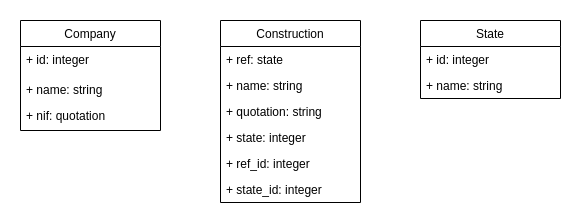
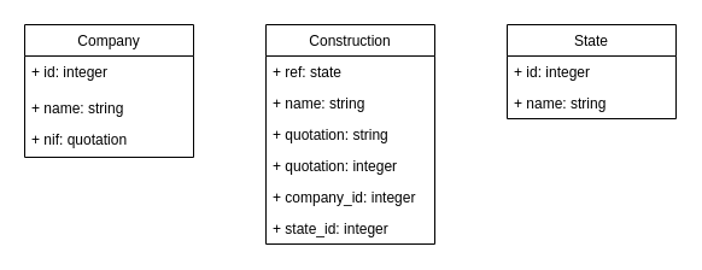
- <mxCell id="13" value="+ state: integer" style="text;strokeColor=none;fillColor=none;align=left;verticalAlign=top;spacingLeft=4;spacingRight=4;overflow=hidden;rotatable=0;points=[[0,0.5],[1,0.5]];portConstraint=eastwest;" vertex="1" parent="9"><mxGeometry y="104" width="140" height="26" as="geometry" /></mxCell>
+ <mxCell id="13" value="+ quotation: integer" style="text;strokeColor=none;fillColor=none;align=left;verticalAlign=top;spacingLeft=4;spacingRight=4;overflow=hidden;rotatable=0;points=[[0,0.5],[1,0.5]];portConstraint=eastwest;" vertex="1" parent="9"><mxGeometry y="104" width="140" height="26" as="geometry" /></mxCell>
- <mxCell id="14" value="+ ref_id: integer" style="text;strokeColor=none;fillColor=none;align=left;verticalAlign=top;spacingLeft=4;spacingRight=4;overflow=hidden;rotatable=0;points=[[0,0.5],[1,0.5]];portConstraint=eastwest;" vertex="1" parent="9"><mxGeometry y="130" width="140" height="26" as="geometry" /></mxCell>
+ <mxCell id="14" value="+ company_id: integer" style="text;strokeColor=none;fillColor=none;align=left;verticalAlign=top;spacingLeft=4;spacingRight=4;overflow=hidden;rotatable=0;points=[[0,0.5],[1,0.5]];portConstraint=eastwest;" vertex="1" parent="9"><mxGeometry y="130" width="140" height="26" as="geometry" /></mxCell>
